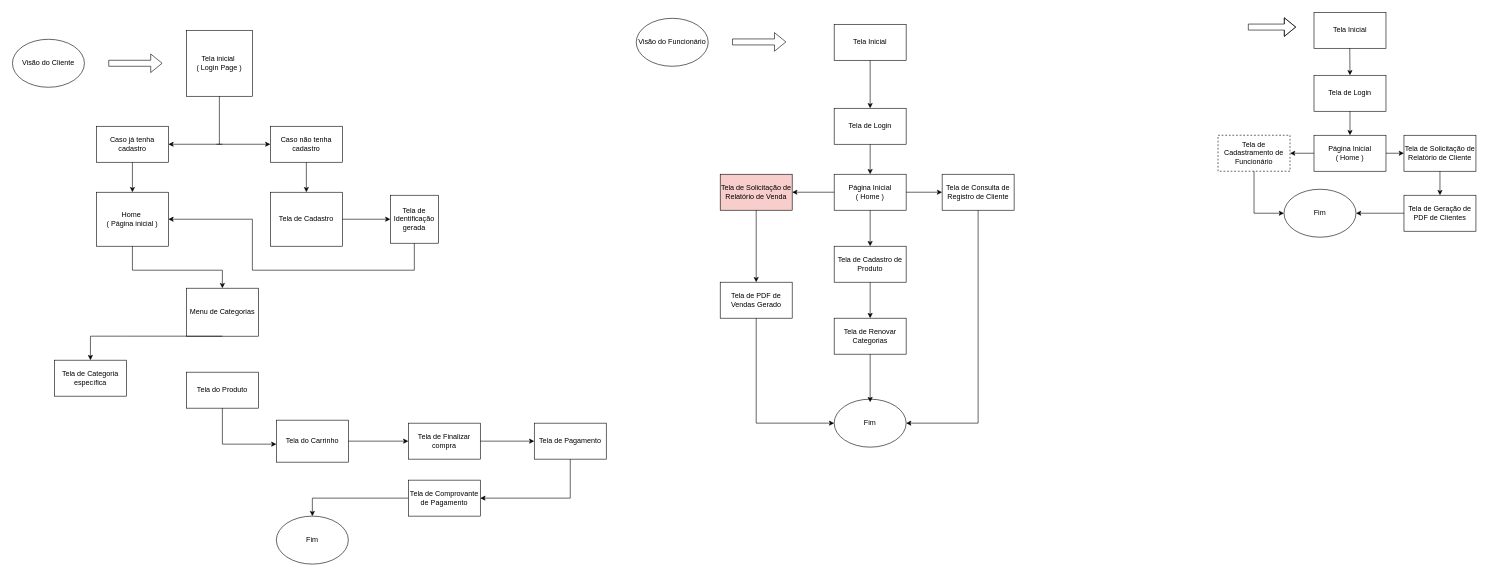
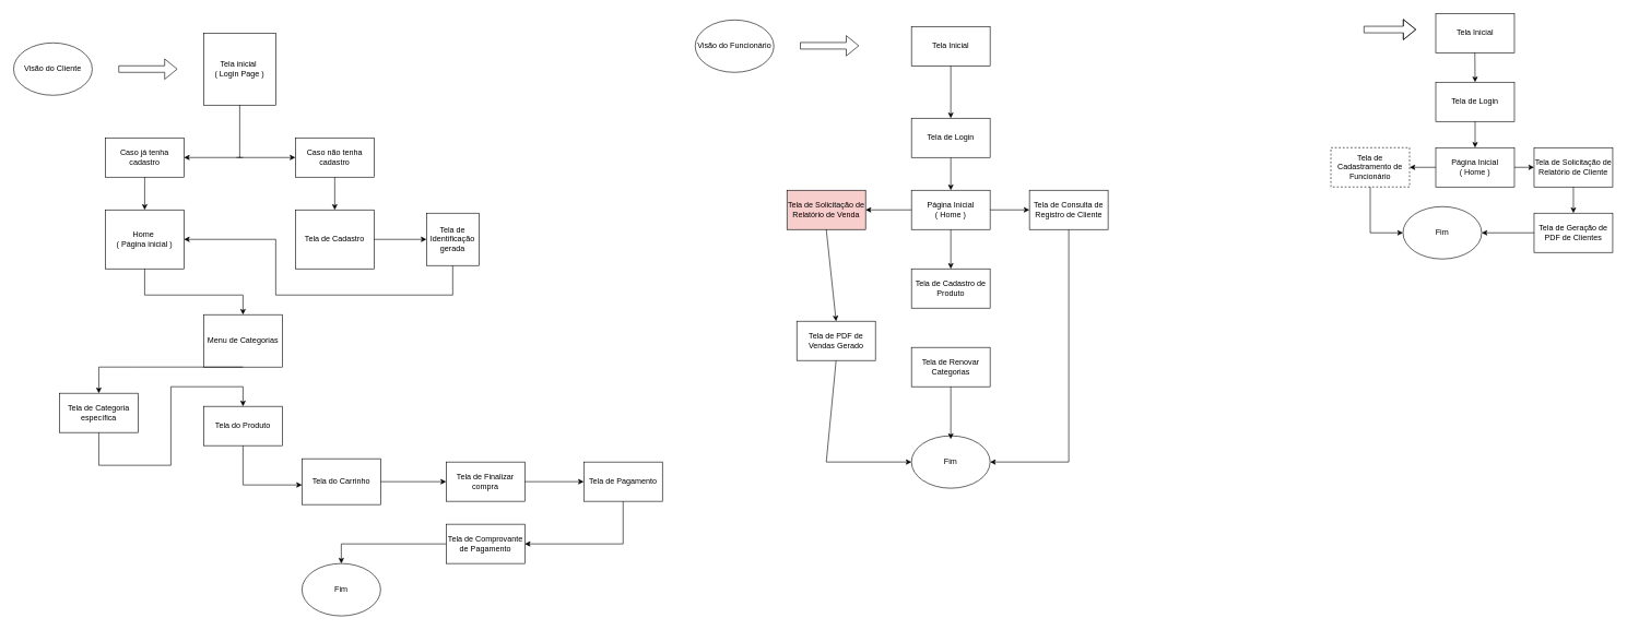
- <mxCell id="49" value="Tela de PDF de Vendas Gerado" style="rounded=0;whiteSpace=wrap;html=1;" vertex="1" parent="1"><mxGeometry x="1200" y="470" width="120" height="60" as="geometry" /></mxCell>
+ <mxCell id="49" value="Tela de PDF de Vendas Gerado" style="rounded=0;whiteSpace=wrap;html=1;" vertex="1" parent="1"><mxGeometry x="1215" y="490" width="120" height="60" as="geometry" /></mxCell>
- <mxCell id="42" value="" style="endArrow=classic;html=1;rounded=0;exitX=0.5;exitY=1;exitDx=0;exitDy=0;" edge="1" parent="1" source="41" target="43"><mxGeometry width="50" height="50" relative="1" as="geometry"><mxPoint x="1470" y="400" as="sourcePoint" /><mxPoint x="1450" y="520" as="targetPoint" /><Array as="points" /></mxGeometry></mxCell>
+ <mxCell id="26" value="" style="endArrow=classic;html=1;rounded=0;exitX=0.5;exitY=1;exitDx=0;exitDy=0;entryX=0.5;entryY=0;entryDx=0;entryDy=0;" edge="1" parent="1" source="25" target="15"><mxGeometry width="50" height="50" relative="1" as="geometry"><mxPoint x="270" y="720" as="sourcePoint" /><mxPoint x="290" y="650" as="targetPoint" /><Array as="points"><mxPoint x="150" y="710" /><mxPoint x="260" y="710" /><mxPoint x="260" y="650" /><mxPoint x="260" y="590" /><mxPoint x="370" y="590" /></Array></mxGeometry></mxCell>
